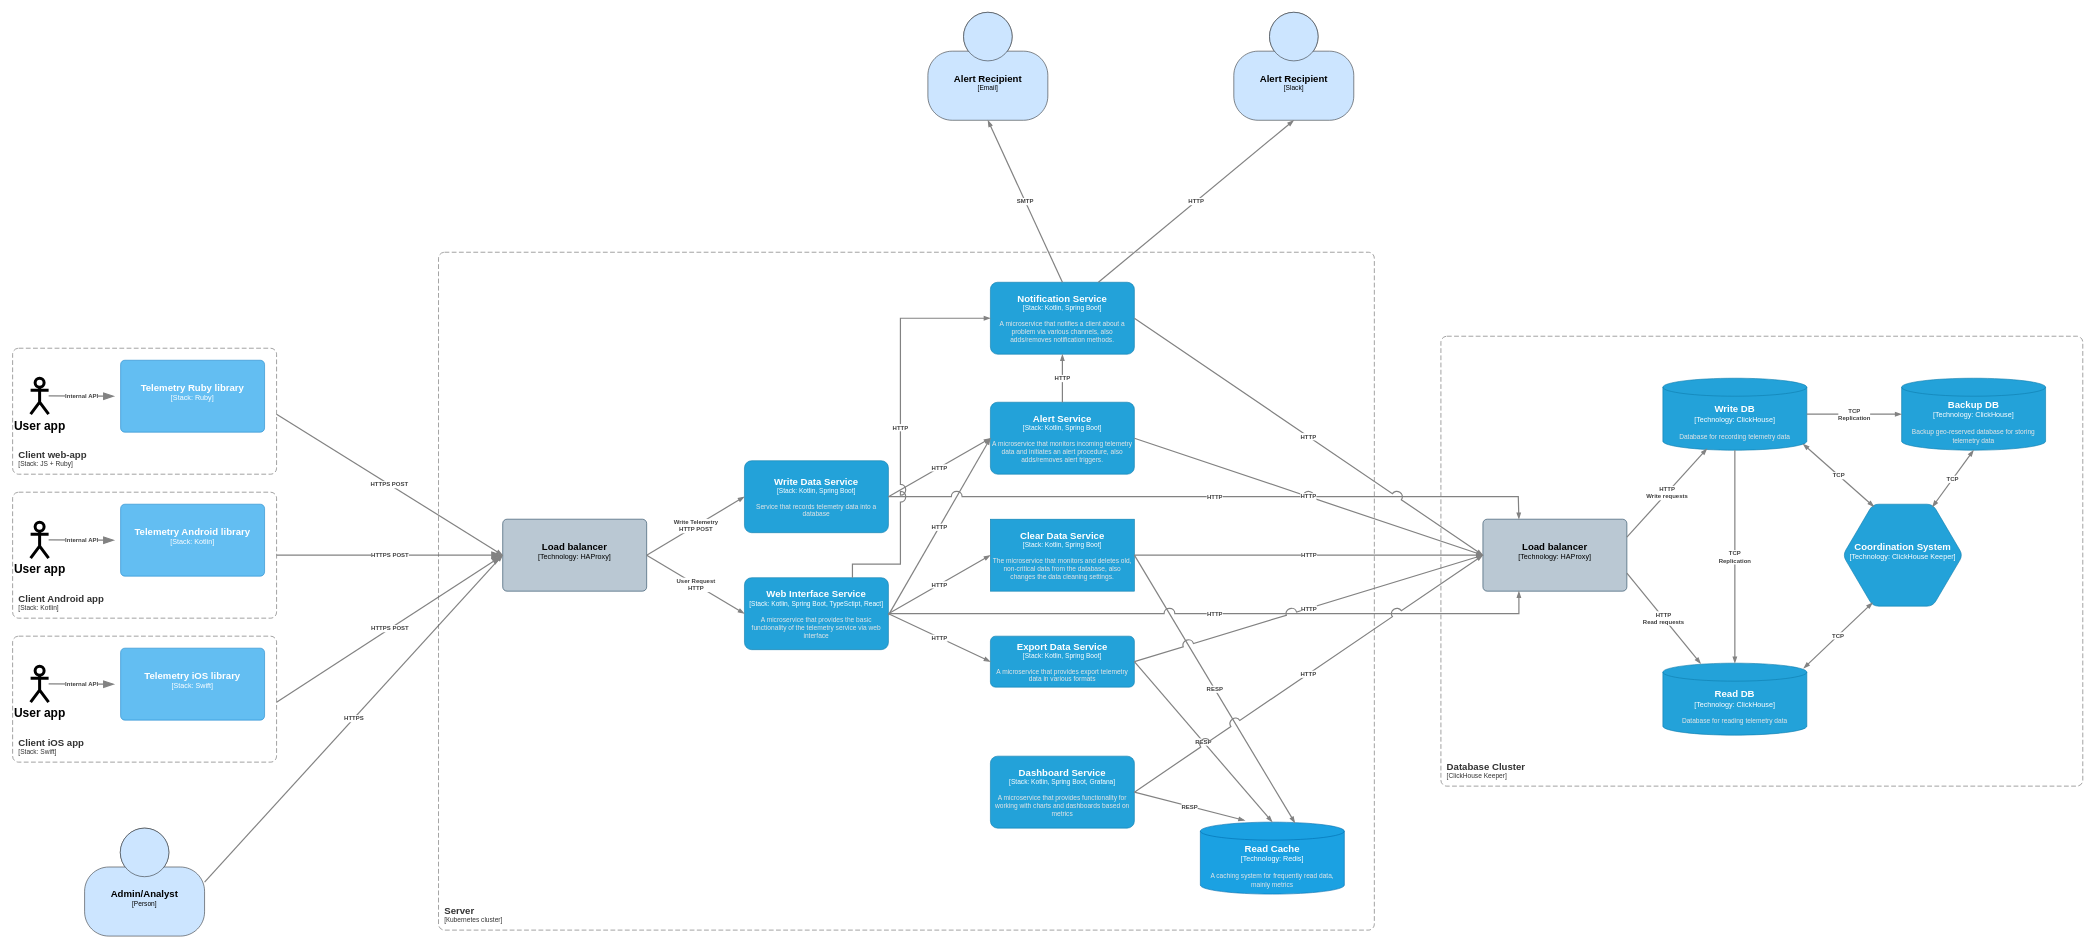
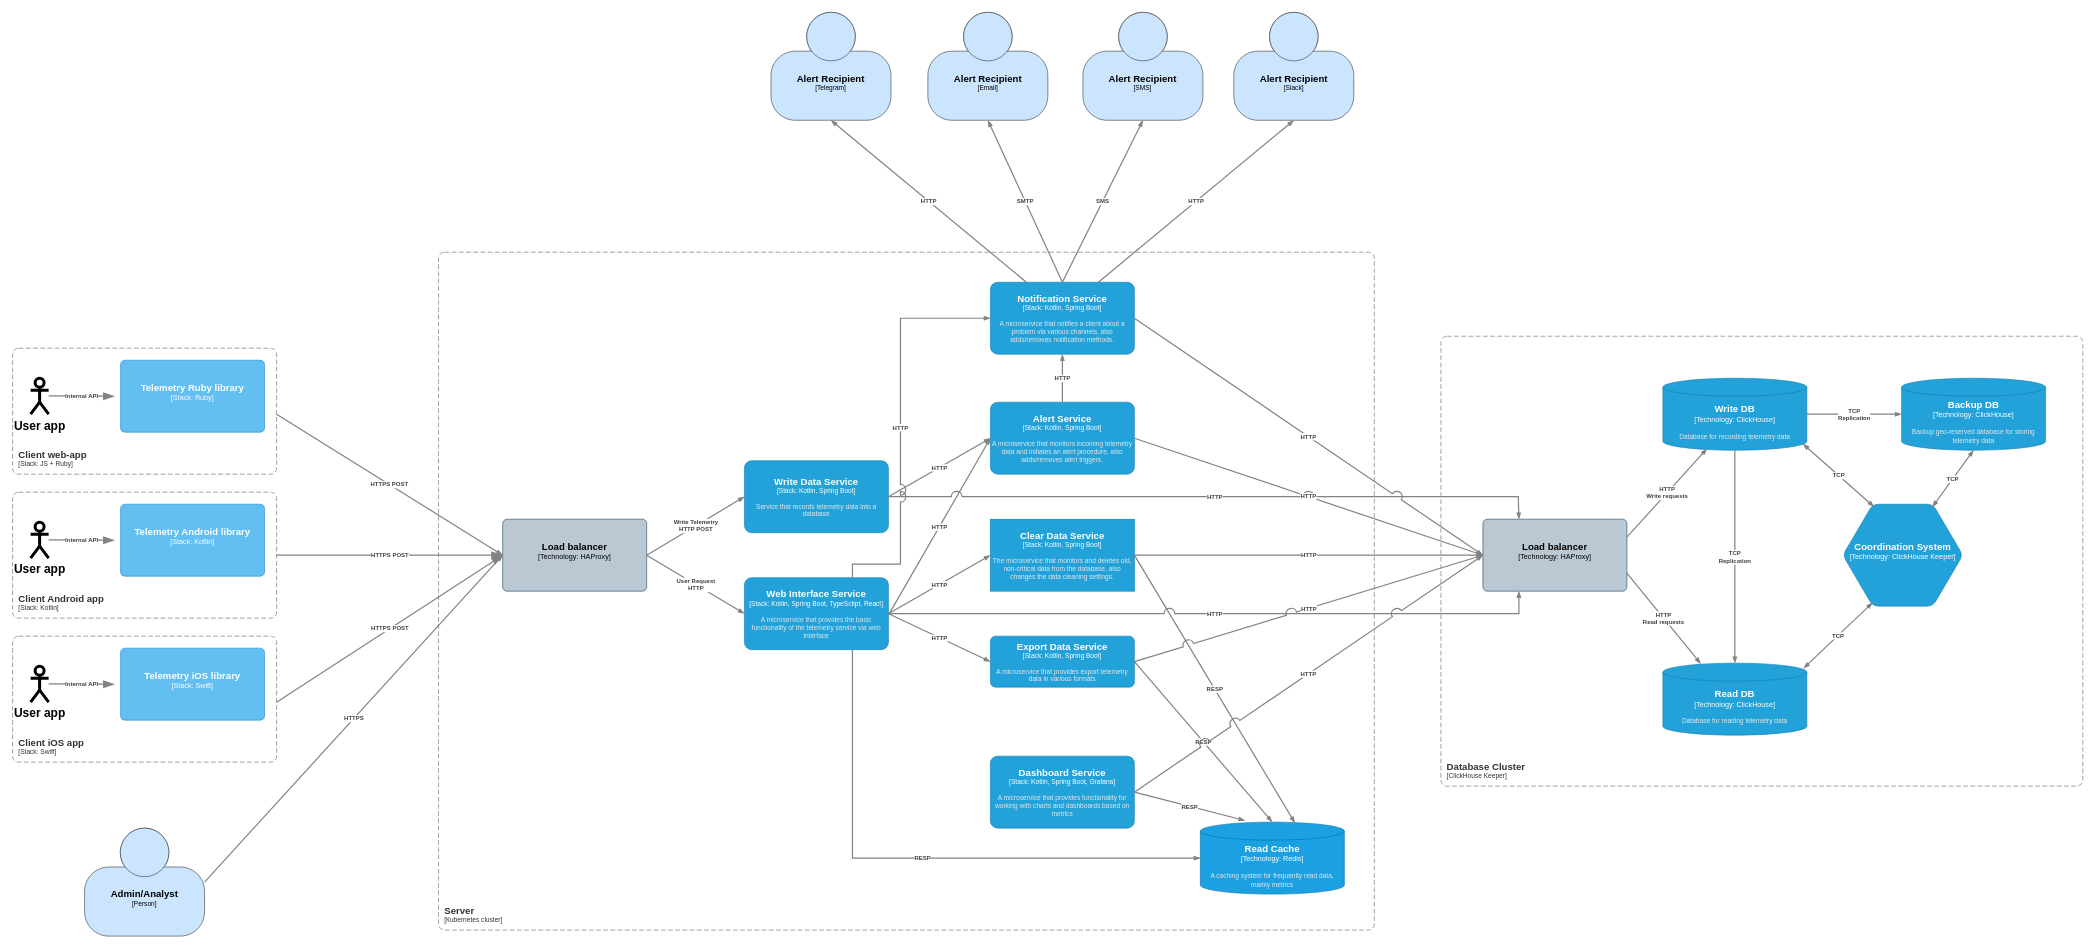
+ <mxCell id="52" value="&lt;font style=&quot;font-size: 16px&quot;&gt;&lt;b&gt;Alert Recipient&lt;/b&gt;&lt;/font&gt;&lt;div&gt;[Telegram]&lt;/div&gt;&lt;br&gt;&lt;div&gt;&lt;font style=&quot;font-size: 11px&quot;&gt;&lt;font color=&quot;#cccccc&quot;&gt;&lt;/font&gt;&lt;/div&gt;" style="html=1;fontSize=11;dashed=0;whiteSpace=wrap;fillColor=#cce5ff;strokeColor=#36393d;shape=mxgraph.c4.person2;align=center;metaEdit=1;points=[[0.5,0,0],[1,0.5,0],[1,0.75,0],[0.75,1,0],[0.5,1,0],[0.25,1,0],[0,0.75,0],[0,0.5,0]];resizable=0;" vertex="1" parent="1"><mxGeometry x="1284.25" y="20" width="200" height="180" as="geometry" /></mxCell>
+ <mxCell id="54" value="&lt;font style=&quot;font-size: 16px&quot;&gt;&lt;b&gt;Alert Recipient&lt;/b&gt;&lt;/font&gt;&lt;div&gt;[SMS]&lt;/div&gt;&lt;br&gt;&lt;div&gt;&lt;font style=&quot;font-size: 11px&quot;&gt;&lt;font color=&quot;#cccccc&quot;&gt;&lt;/font&gt;&lt;/div&gt;" style="html=1;fontSize=11;dashed=0;whiteSpace=wrap;fillColor=#cce5ff;strokeColor=#36393d;shape=mxgraph.c4.person2;align=center;metaEdit=1;points=[[0.5,0,0],[1,0.5,0],[1,0.75,0],[0.75,1,0],[0.5,1,0],[0.25,1,0],[0,0.75,0],[0,0.5,0]];resizable=0;" vertex="1" parent="1"><mxGeometry x="1804.25" y="20" width="200" height="180" as="geometry" /></mxCell>
+ <mxCell id="58" value="&lt;div style=&quot;text-align: left&quot;&gt;&lt;div style=&quot;text-align: center&quot;&gt;&lt;b&gt;SMS&lt;/b&gt;&lt;/div&gt;" style="endArrow=blockThin;html=1;fontSize=10;fontColor=#404040;strokeWidth=2;endFill=1;strokeColor=#828282;elbow=vertical;metaEdit=1;jumpStyle=arc;jumpSize=16;rounded=0;entryX=0.5;entryY=1;entryDx=0;entryDy=0;entryPerimeter=0;exitX=0.5;exitY=0;exitDx=0;exitDy=0;exitPerimeter=0;" edge="1" parent="1" source="24" target="54"><mxGeometry width="240" relative="1" as="geometry"><mxPoint x="2426" y="630" as="sourcePoint" /><mxPoint x="2040" y="360" as="targetPoint" /></mxGeometry></mxCell>
+ <mxCell id="56" value="&lt;div style=&quot;text-align: left&quot;&gt;&lt;div style=&quot;text-align: center&quot;&gt;&lt;b&gt;HTTP&lt;/b&gt;&lt;/div&gt;" style="endArrow=blockThin;html=1;fontSize=10;fontColor=#404040;strokeWidth=2;endFill=1;strokeColor=#828282;elbow=vertical;metaEdit=1;jumpStyle=arc;jumpSize=16;rounded=0;entryX=0.5;entryY=1;entryDx=0;entryDy=0;entryPerimeter=0;exitX=0.25;exitY=0;exitDx=0;exitDy=0;exitPerimeter=0;" edge="1" parent="1" source="24" target="52"><mxGeometry width="240" relative="1" as="geometry"><mxPoint x="1769.5" y="380" as="sourcePoint" /><mxPoint x="1769.5" y="300" as="targetPoint" /></mxGeometry></mxCell>
+ <mxCell id="42" value="&lt;div style=&quot;text-align: left&quot;&gt;&lt;div style=&quot;text-align: center&quot;&gt;&lt;b&gt;RESP&lt;/b&gt;&lt;/div&gt;" style="endArrow=blockThin;html=1;fontSize=10;fontColor=#404040;strokeWidth=2;endFill=1;strokeColor=#828282;elbow=vertical;metaEdit=1;jumpStyle=arc;jumpSize=16;rounded=0;exitX=0.75;exitY=1;exitDx=0;exitDy=0;exitPerimeter=0;edgeStyle=orthogonalEdgeStyle;entryX=0;entryY=0.5;entryDx=0;entryDy=0;entryPerimeter=0;" edge="1" parent="1" source="20" target="26"><mxGeometry width="240" relative="1" as="geometry"><mxPoint x="1310" y="1120" as="sourcePoint" /><mxPoint x="2000" y="1400" as="targetPoint" /><Array as="points"><mxPoint x="1420" y="1430" /></Array></mxGeometry></mxCell>
